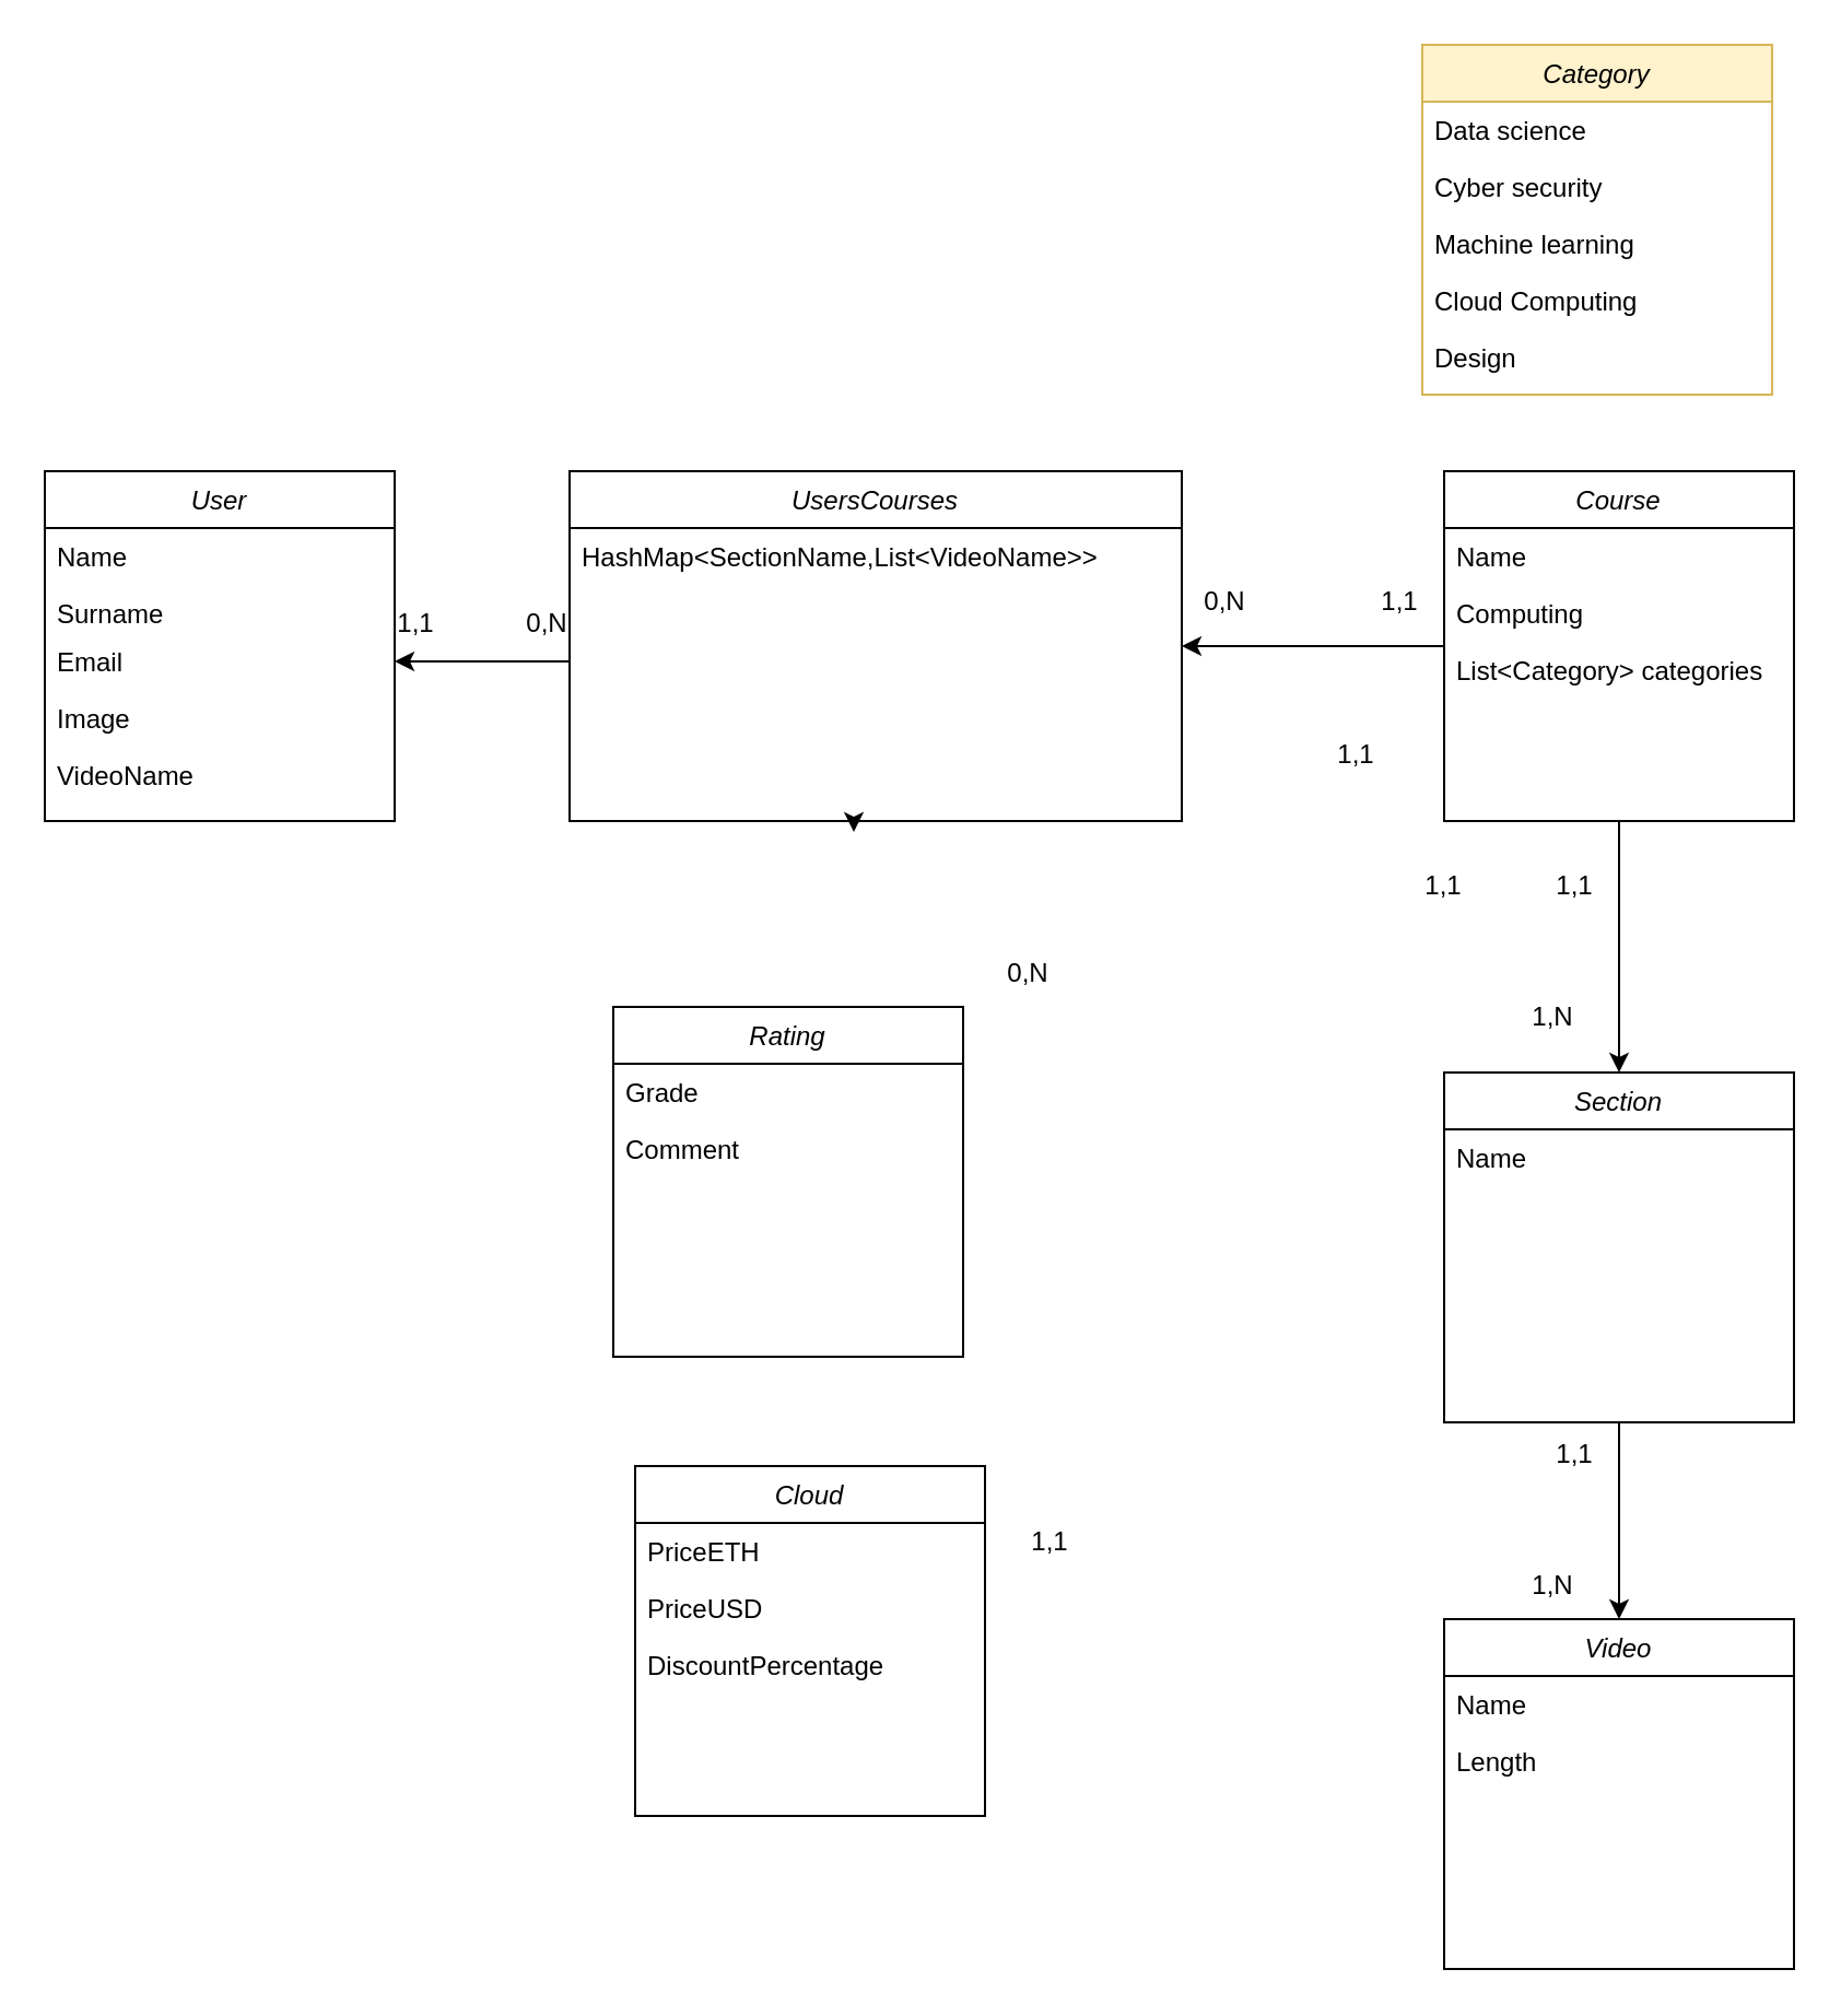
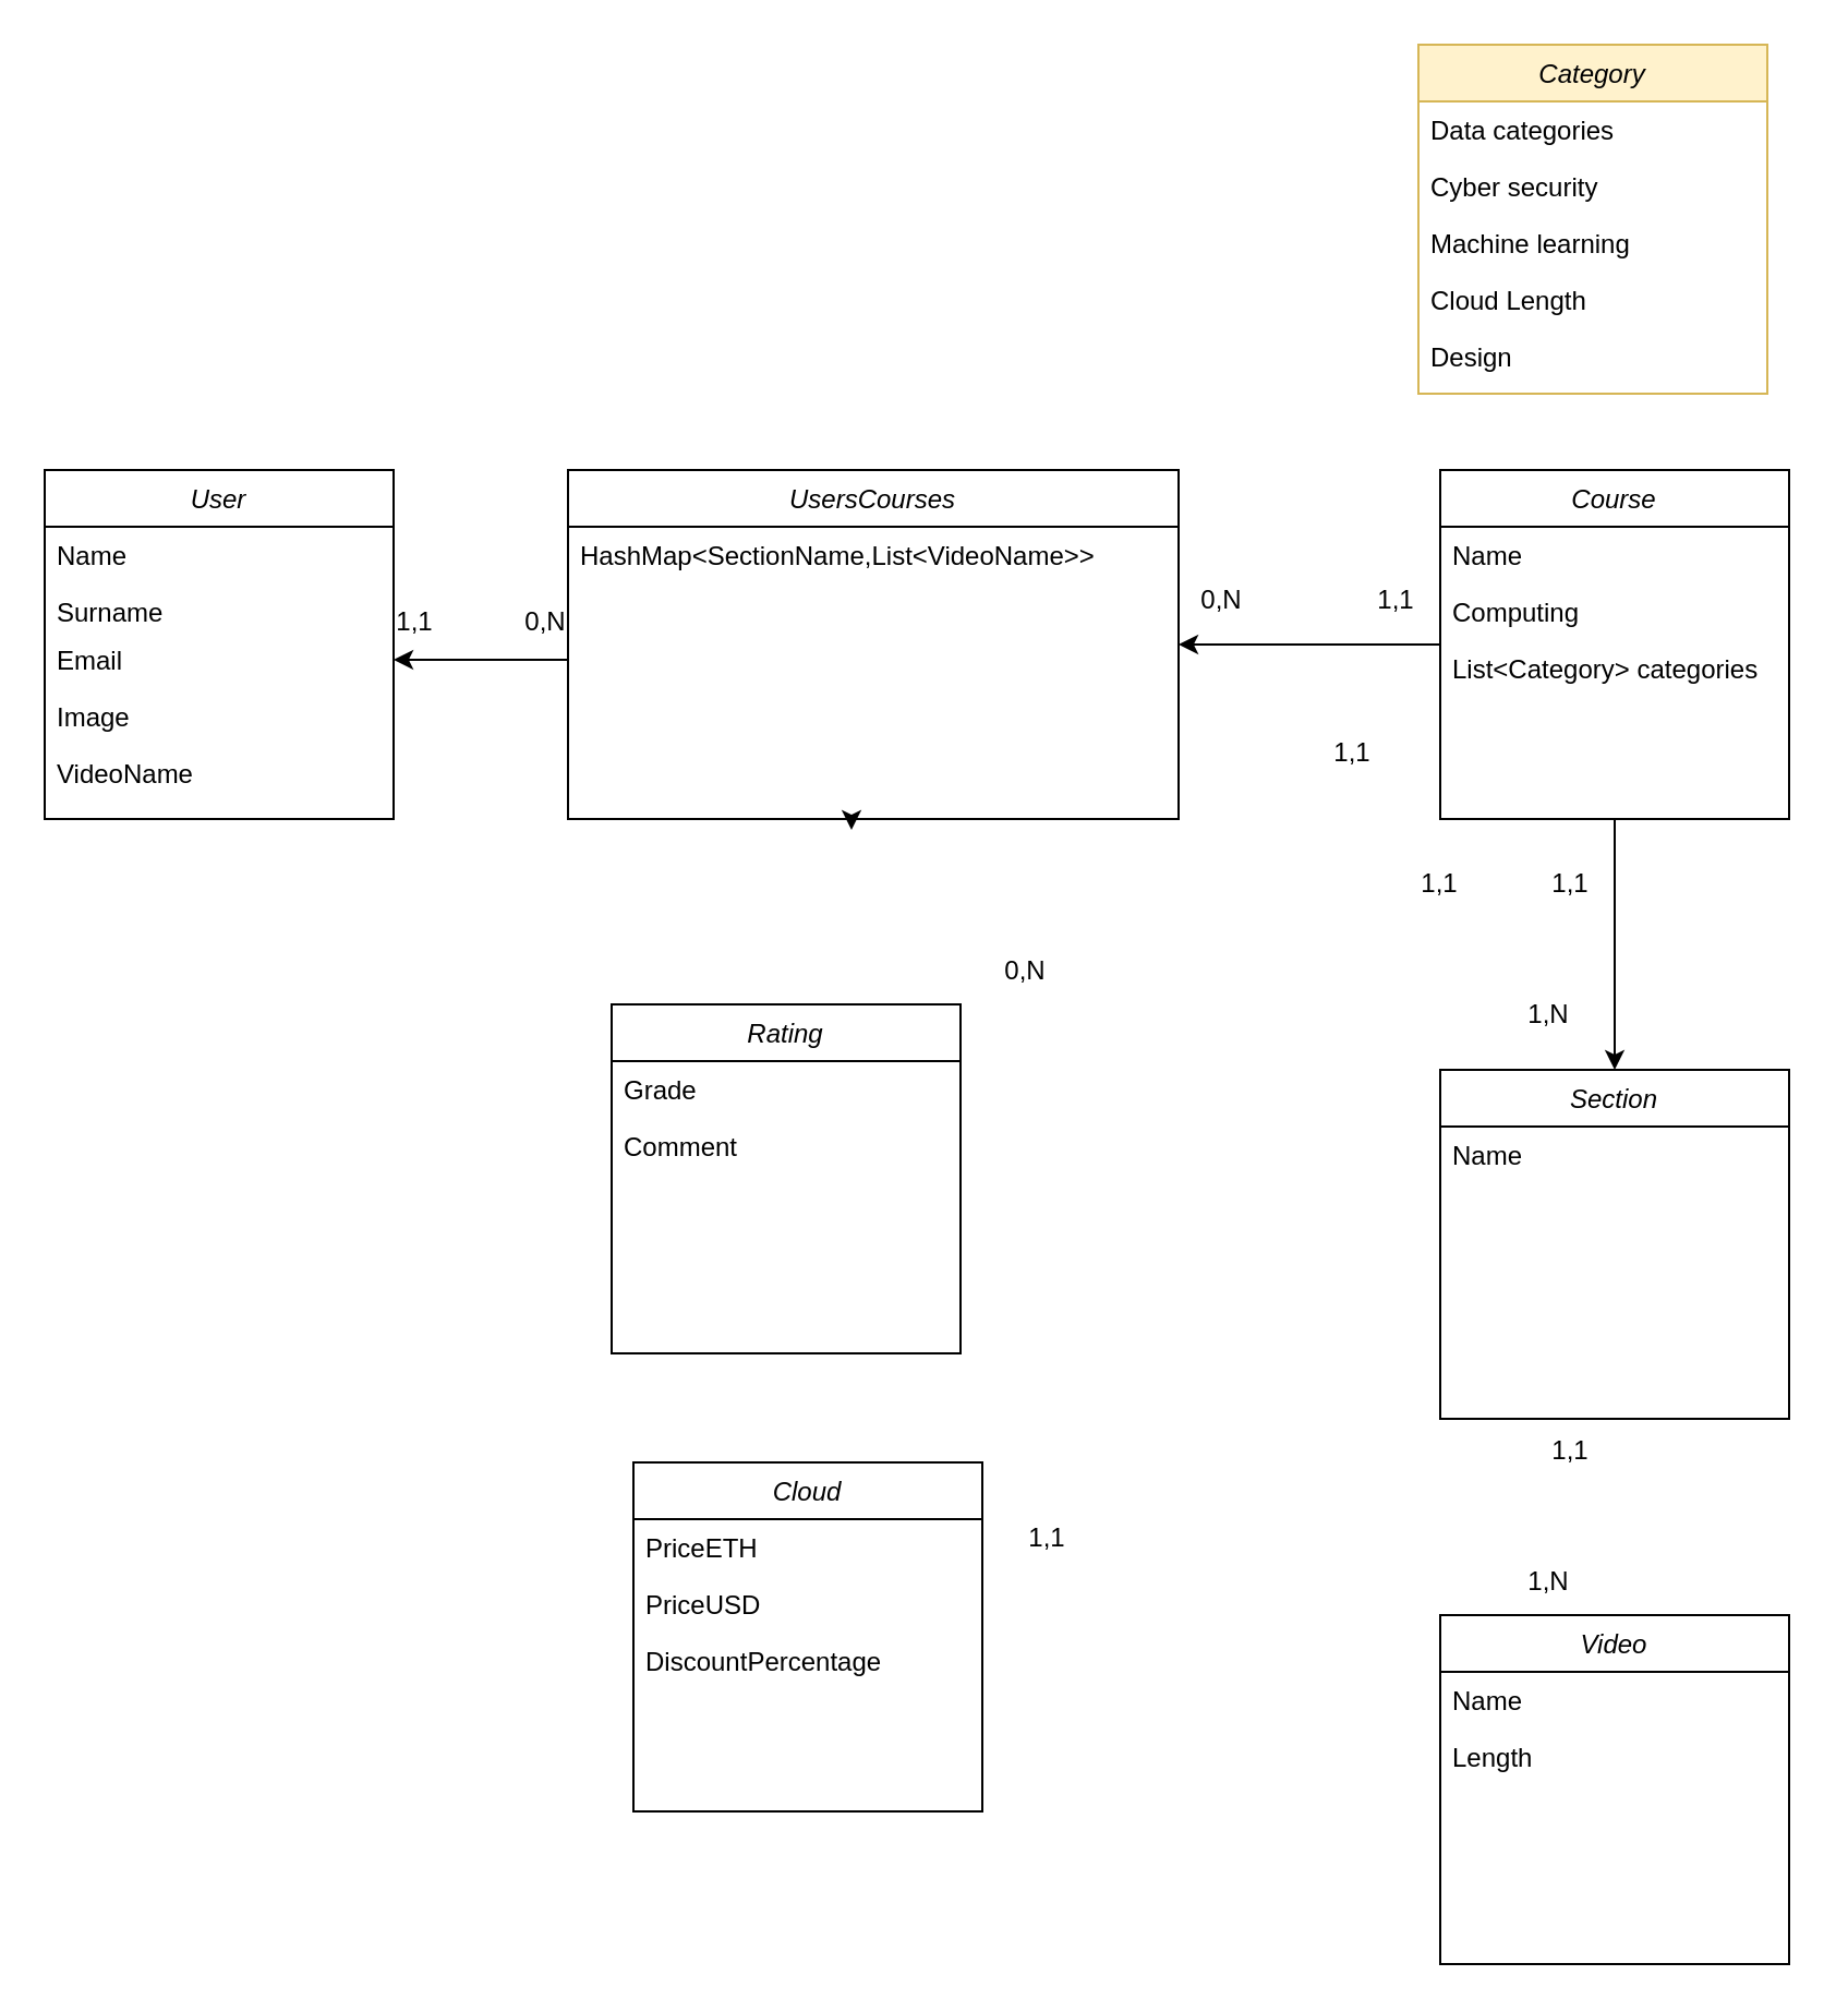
- <mxCell id="44" value="Data science" style="text;align=left;verticalAlign=top;spacingLeft=4;spacingRight=4;overflow=hidden;rotatable=0;points=[[0,0.5],[1,0.5]];portConstraint=eastwest;" vertex="1" parent="43"><mxGeometry y="26" width="160" height="26" as="geometry" /></mxCell>
+ <mxCell id="44" value="Data categories" style="text;align=left;verticalAlign=top;spacingLeft=4;spacingRight=4;overflow=hidden;rotatable=0;points=[[0,0.5],[1,0.5]];portConstraint=eastwest;" vertex="1" parent="43"><mxGeometry y="26" width="160" height="26" as="geometry" /></mxCell>
- <mxCell id="47" value="Cloud Computing" style="text;align=left;verticalAlign=top;spacingLeft=4;spacingRight=4;overflow=hidden;rotatable=0;points=[[0,0.5],[1,0.5]];portConstraint=eastwest;" vertex="1" parent="43"><mxGeometry y="104" width="160" height="26" as="geometry" /></mxCell>
+ <mxCell id="47" value="Cloud Length" style="text;align=left;verticalAlign=top;spacingLeft=4;spacingRight=4;overflow=hidden;rotatable=0;points=[[0,0.5],[1,0.5]];portConstraint=eastwest;" vertex="1" parent="43"><mxGeometry y="104" width="160" height="26" as="geometry" /></mxCell>
- <mxCell id="20" value="" style="endArrow=classic;html=1;rounded=0;entryX=0.5;entryY=0;entryDx=0;entryDy=0;exitX=0.5;exitY=1;exitDx=0;exitDy=0;" edge="1" parent="1" source="15" target="12"><mxGeometry width="50" height="50" relative="1" as="geometry"><mxPoint x="410" y="540" as="sourcePoint" /><mxPoint x="460" y="490" as="targetPoint" /></mxGeometry></mxCell>
